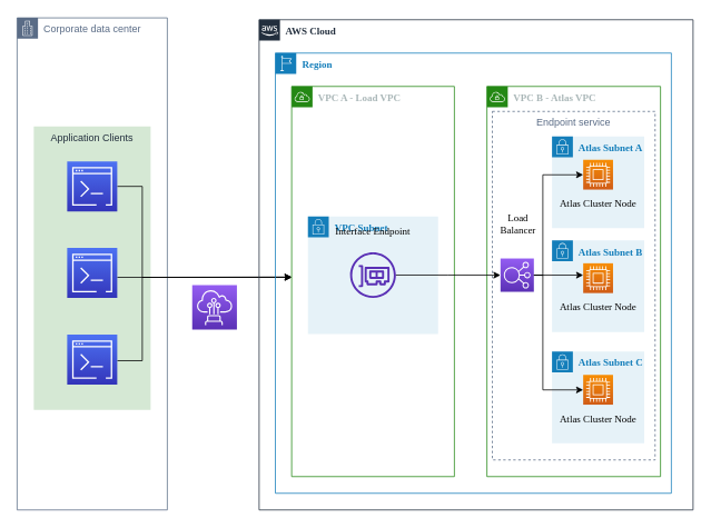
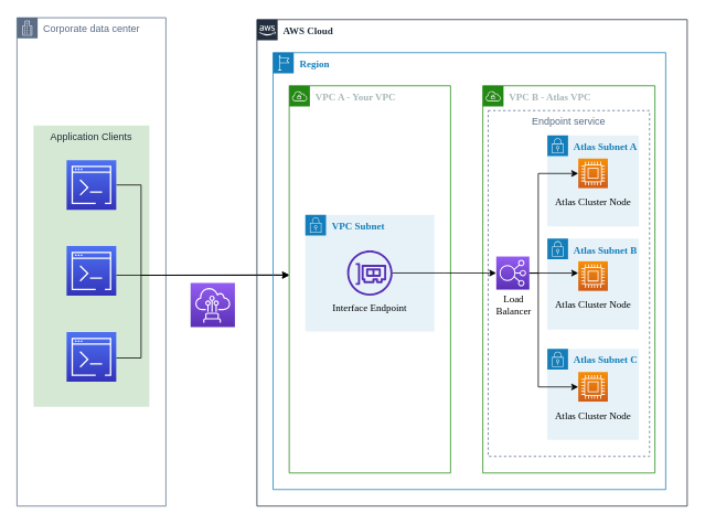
- <mxCell id="12" value="&lt;b&gt;&lt;font face=&quot;Akzidenz-Grotesk&quot;&gt;VPC A - Load VPC&lt;/font&gt;&lt;/b&gt;" style="points=[[0,0],[0.25,0],[0.5,0],[0.75,0],[1,0],[1,0.25],[1,0.5],[1,0.75],[1,1],[0.75,1],[0.5,1],[0.25,1],[0,1],[0,0.75],[0,0.5],[0,0.25]];outlineConnect=0;gradientColor=none;html=1;whiteSpace=wrap;fontSize=12;fontStyle=0;shape=mxgraph.aws4.group;grIcon=mxgraph.aws4.group_vpc;strokeColor=#248814;fillColor=none;verticalAlign=top;align=left;spacingLeft=30;fontColor=#AAB7B8;dashed=0;" parent="1" vertex="1"><mxGeometry x="349" y="103" width="195" height="468" as="geometry" /></mxCell>
+ <mxCell id="12" value="&lt;b&gt;&lt;font face=&quot;Akzidenz-Grotesk&quot;&gt;VPC A - Your VPC&lt;/font&gt;&lt;/b&gt;" style="points=[[0,0],[0.25,0],[0.5,0],[0.75,0],[1,0],[1,0.25],[1,0.5],[1,0.75],[1,1],[0.75,1],[0.5,1],[0.25,1],[0,1],[0,0.75],[0,0.5],[0,0.25]];outlineConnect=0;gradientColor=none;html=1;whiteSpace=wrap;fontSize=12;fontStyle=0;shape=mxgraph.aws4.group;grIcon=mxgraph.aws4.group_vpc;strokeColor=#248814;fillColor=none;verticalAlign=top;align=left;spacingLeft=30;fontColor=#AAB7B8;dashed=0;" parent="1" vertex="1"><mxGeometry x="349" y="103" width="195" height="468" as="geometry" /></mxCell>
- <mxCell id="19" value="&lt;font face=&quot;Akzidenz-Grotesk&quot;&gt;Load Balancer&lt;/font&gt;" style="text;html=1;strokeColor=none;fillColor=none;align=center;verticalAlign=middle;whiteSpace=wrap;rounded=0;" parent="1" vertex="1"><mxGeometry x="602.7" y="256.19" width="35.1" height="23.25" as="geometry" /></mxCell>
+ <mxCell id="19" value="&lt;font face=&quot;Akzidenz-Grotesk&quot;&gt;Load Balancer&lt;/font&gt;" style="text;html=1;strokeColor=none;fillColor=none;align=center;verticalAlign=middle;whiteSpace=wrap;rounded=0;" parent="1" vertex="1"><mxGeometry x="602.7" y="356.19" width="35.1" height="23.25" as="geometry" /></mxCell>
- <mxCell id="18" value="&lt;font face=&quot;Akzidenz-Grotesk&quot;&gt;Interface Endpoint&lt;/font&gt;" style="text;html=1;strokeColor=none;fillColor=none;align=center;verticalAlign=middle;whiteSpace=wrap;rounded=0;" parent="1" vertex="1"><mxGeometry x="394.842" y="266.51" width="103.296" height="20" as="geometry" /></mxCell>
+ <mxCell id="18" value="&lt;font face=&quot;Akzidenz-Grotesk&quot;&gt;Interface Endpoint&lt;/font&gt;" style="text;html=1;strokeColor=none;fillColor=none;align=center;verticalAlign=middle;whiteSpace=wrap;rounded=0;" parent="1" vertex="1"><mxGeometry x="394.842" y="361.51" width="103.296" height="20" as="geometry" /></mxCell>
